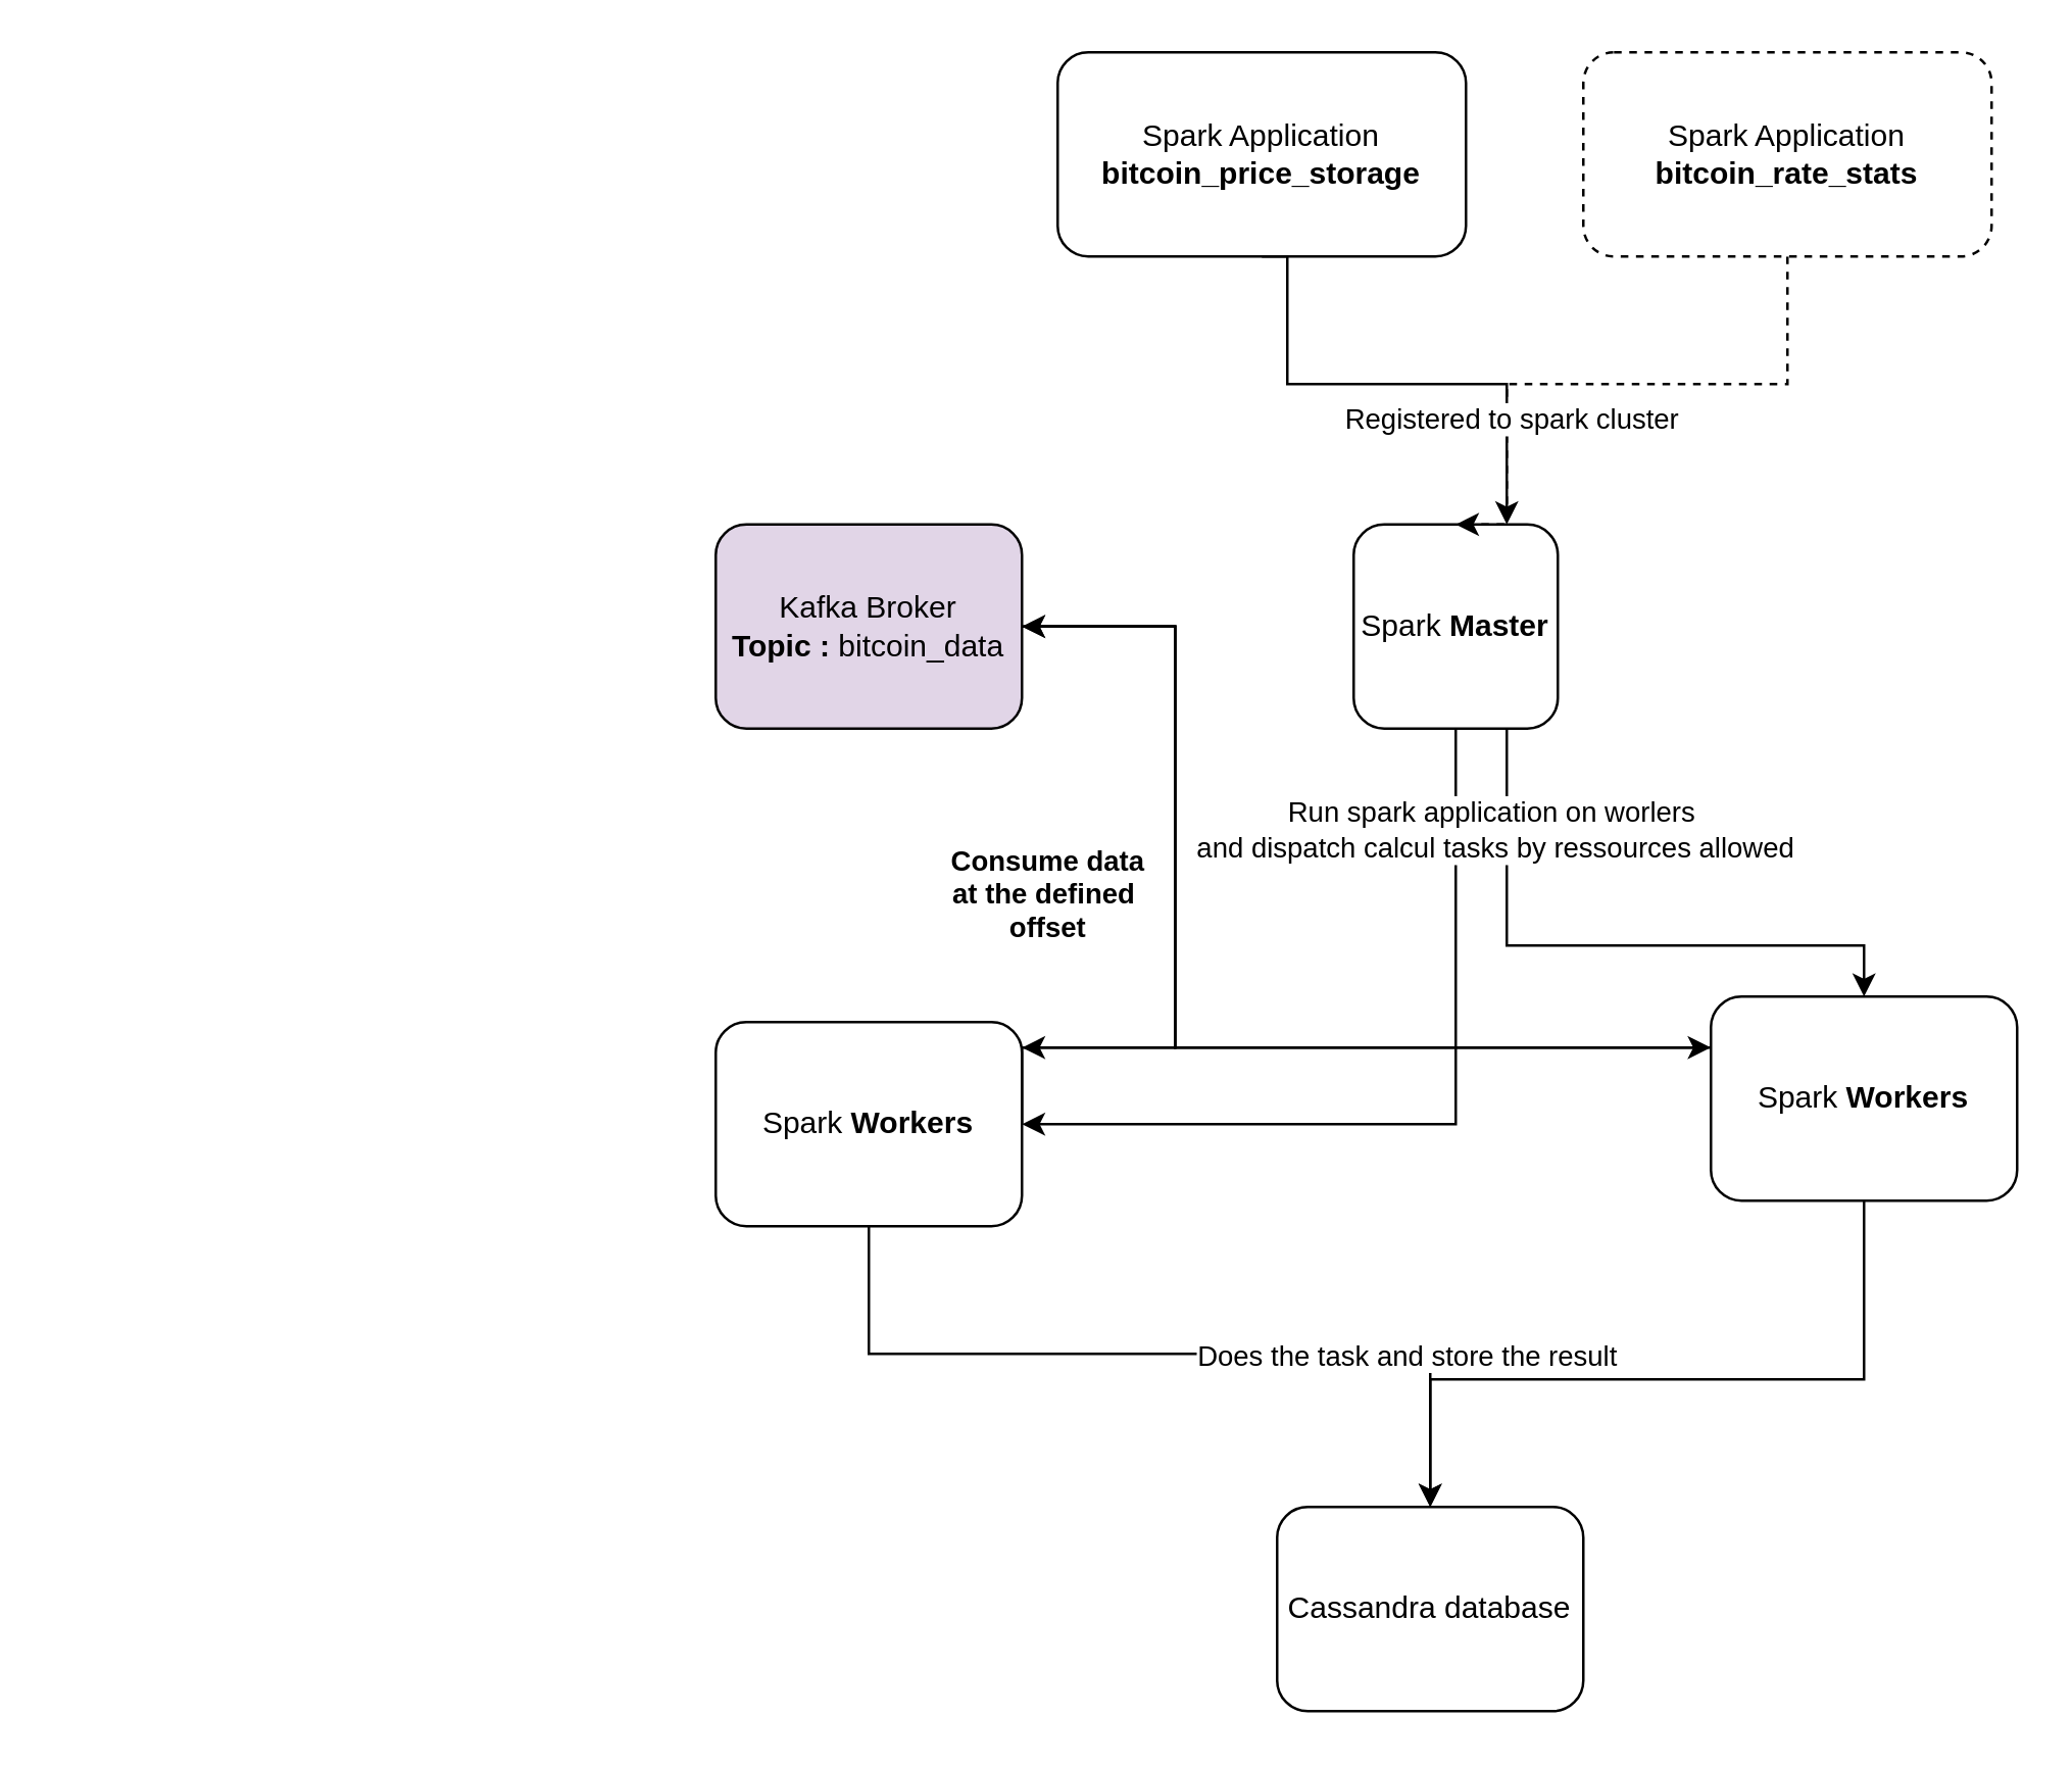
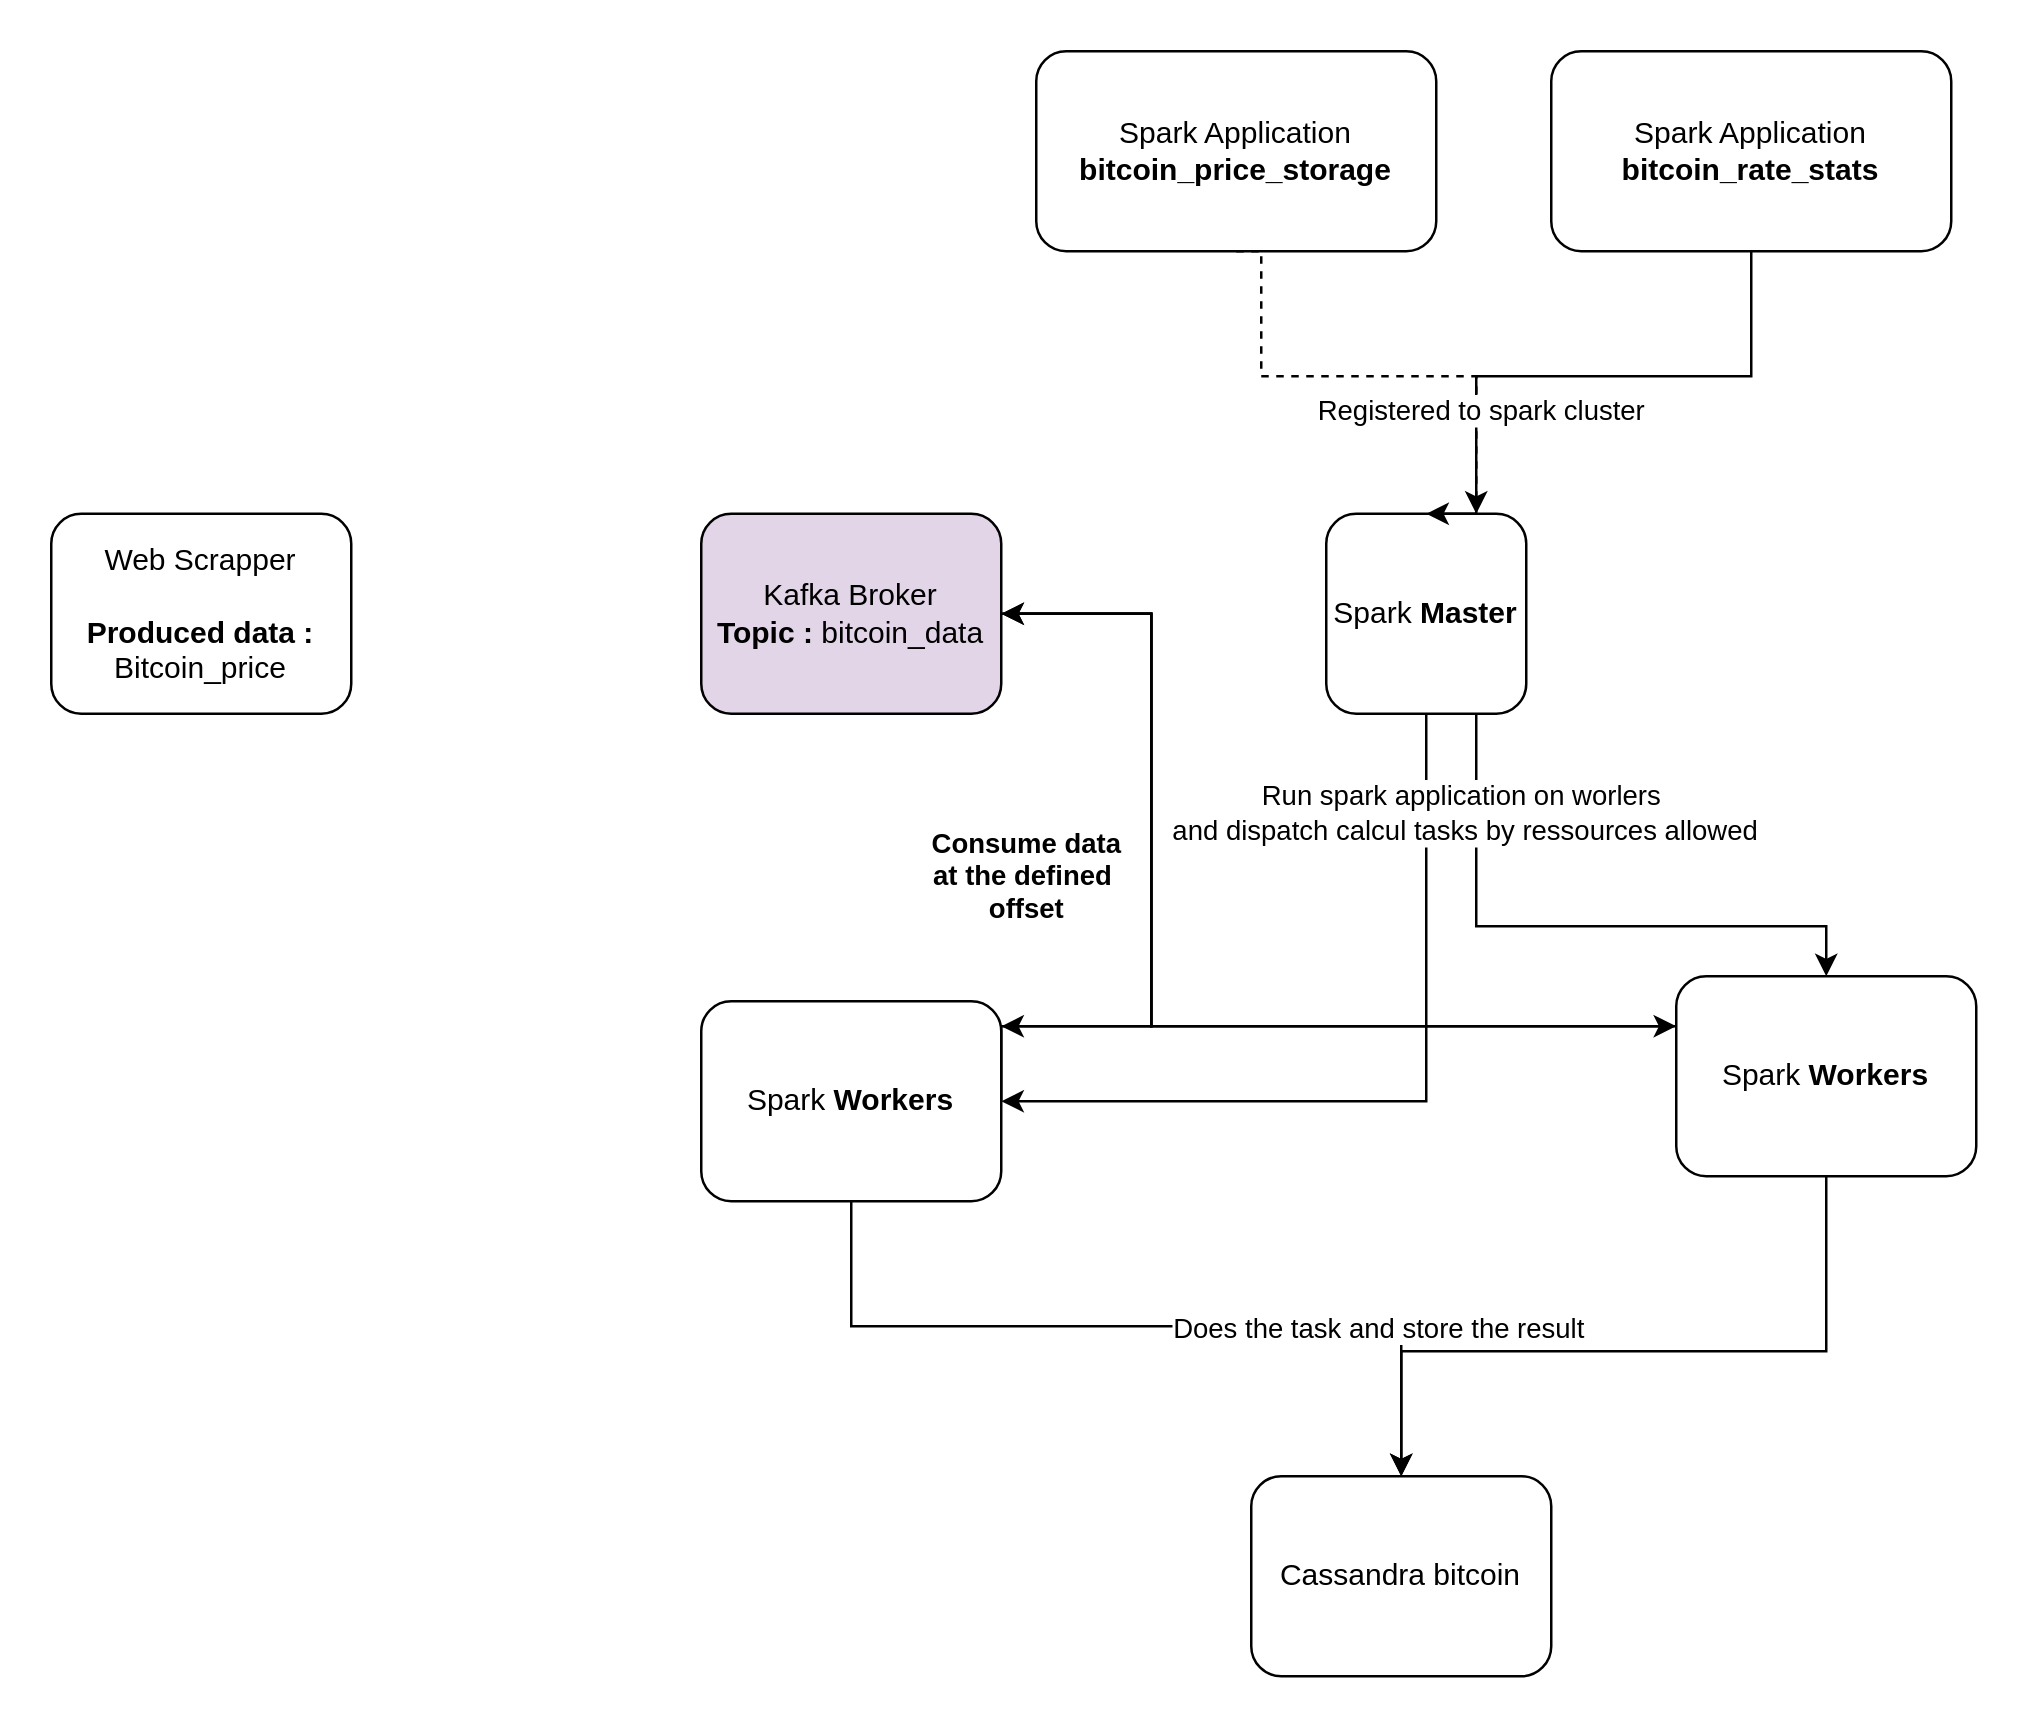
- <mxCell id="21" value="&lt;div&gt;Spark Application&lt;b&gt; bitcoin_rate_stats&lt;/b&gt;&lt;br&gt;&lt;/div&gt;" style="rounded=1;whiteSpace=wrap;html=1;fontSize=12;glass=0;strokeWidth=1;shadow=0;dashed=1;" vertex="1" parent="1"><mxGeometry x="620" y="20" width="160" height="80" as="geometry" /></mxCell>
+ <mxCell id="21" value="&lt;div&gt;Spark Application&lt;b&gt; bitcoin_rate_stats&lt;/b&gt;&lt;br&gt;&lt;/div&gt;" style="rounded=1;whiteSpace=wrap;html=1;fontSize=12;glass=0;strokeWidth=1;shadow=0;" vertex="1" parent="1"><mxGeometry x="620" y="20" width="160" height="80" as="geometry" /></mxCell>
- <mxCell id="17" style="edgeStyle=orthogonalEdgeStyle;rounded=0;orthogonalLoop=1;jettySize=auto;html=1;exitX=0.5;exitY=1;exitDx=0;exitDy=0;" edge="1" parent="1" source="18" target="10"><mxGeometry relative="1" as="geometry"><Array as="points"><mxPoint x="504" y="150" /><mxPoint x="590" y="150" /></Array></mxGeometry></mxCell>
+ <mxCell id="17" style="edgeStyle=orthogonalEdgeStyle;rounded=0;orthogonalLoop=1;jettySize=auto;html=1;exitX=0.5;exitY=1;exitDx=0;exitDy=0;dashed=1;" edge="1" parent="1" source="18" target="10"><mxGeometry relative="1" as="geometry"><Array as="points"><mxPoint x="504" y="150" /><mxPoint x="590" y="150" /></Array></mxGeometry></mxCell>
- <mxCell id="19" style="edgeStyle=orthogonalEdgeStyle;rounded=0;orthogonalLoop=1;jettySize=auto;html=1;exitX=0.5;exitY=1;exitDx=0;exitDy=0;entryX=0.5;entryY=0;entryDx=0;entryDy=0;dashed=1;" edge="1" parent="1" source="21" target="10"><mxGeometry relative="1" as="geometry"><Array as="points"><mxPoint x="700" y="150" /><mxPoint x="590" y="150" /></Array></mxGeometry></mxCell>
+ <mxCell id="19" style="edgeStyle=orthogonalEdgeStyle;rounded=0;orthogonalLoop=1;jettySize=auto;html=1;exitX=0.5;exitY=1;exitDx=0;exitDy=0;entryX=0.5;entryY=0;entryDx=0;entryDy=0;" edge="1" parent="1" source="21" target="10"><mxGeometry relative="1" as="geometry"><Array as="points"><mxPoint x="700" y="150" /><mxPoint x="590" y="150" /></Array></mxGeometry></mxCell>
+ <mxCell id="2" value="&lt;div&gt;Web Scrapper &lt;br&gt;&lt;/div&gt;&lt;div&gt;&lt;br&gt;&lt;/div&gt;&lt;div&gt;&lt;b&gt;Produced data :&lt;/b&gt;&lt;br&gt;Bitcoin_price&lt;br&gt;&lt;/div&gt;" style="rounded=1;whiteSpace=wrap;html=1;fontSize=12;glass=0;strokeWidth=1;shadow=0;" parent="1" vertex="1"><mxGeometry x="20" y="205" width="120" height="80" as="geometry" /></mxCell>
- <mxCell id="22" value="Cassandra database" style="rounded=1;whiteSpace=wrap;html=1;fontSize=12;glass=0;strokeWidth=1;shadow=0;" vertex="1" parent="1"><mxGeometry x="500" y="590" width="120" height="80" as="geometry" /></mxCell>
+ <mxCell id="22" value="Cassandra bitcoin" style="rounded=1;whiteSpace=wrap;html=1;fontSize=12;glass=0;strokeWidth=1;shadow=0;" vertex="1" parent="1"><mxGeometry x="500" y="590" width="120" height="80" as="geometry" /></mxCell>
